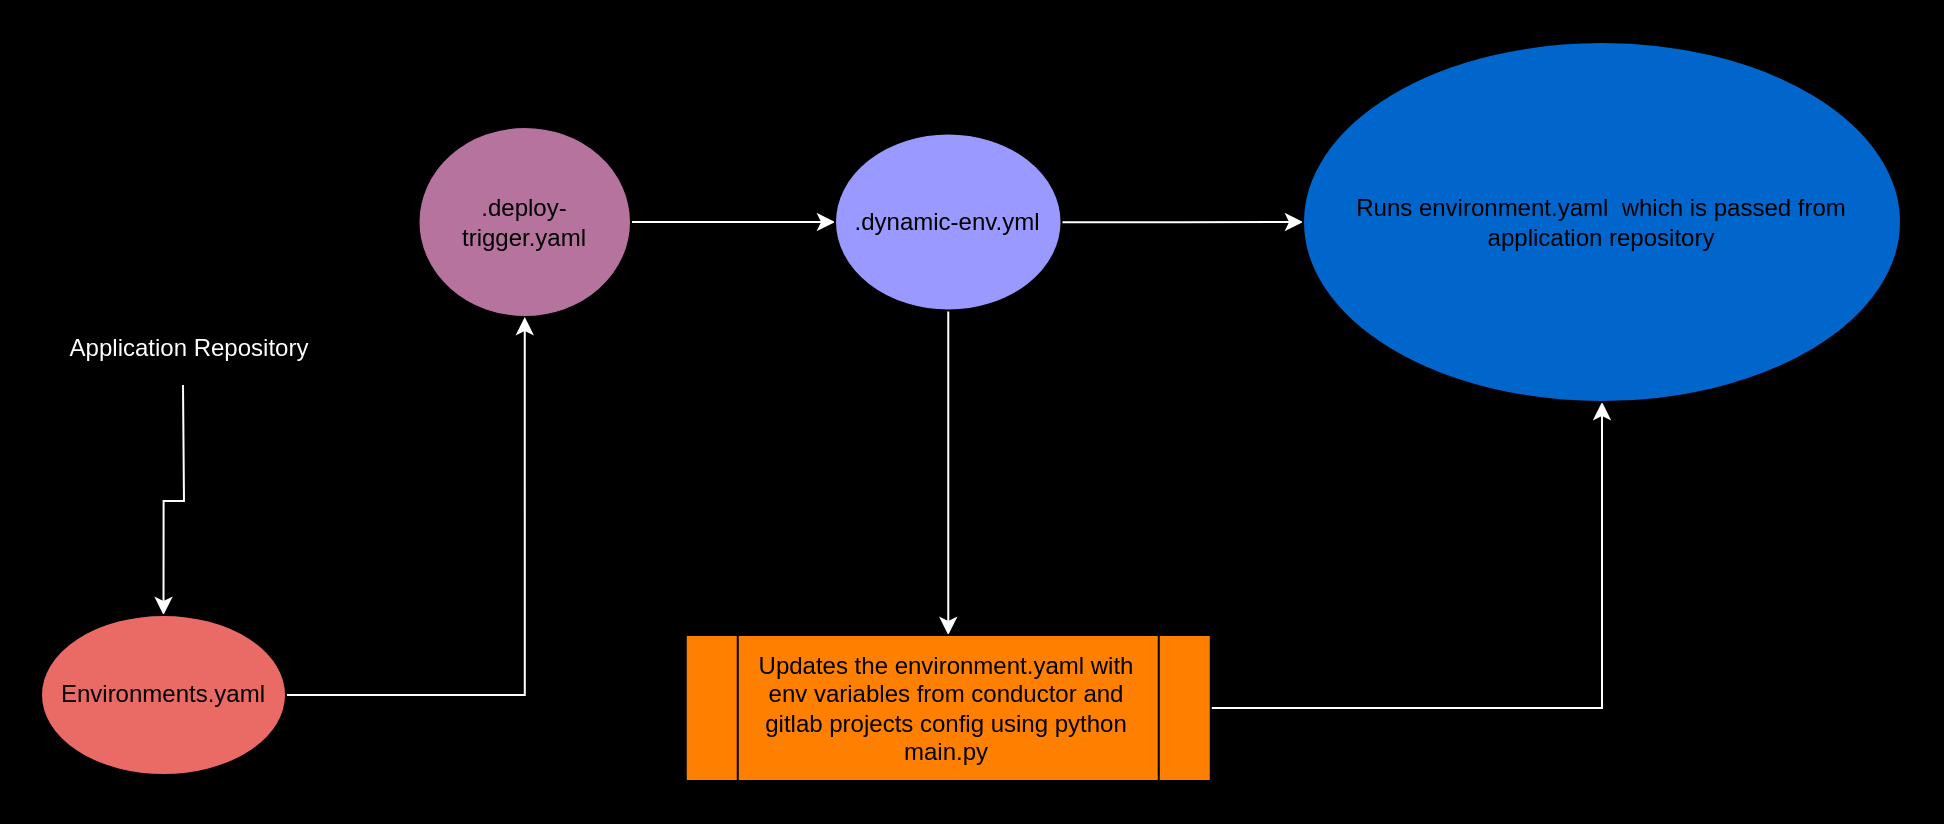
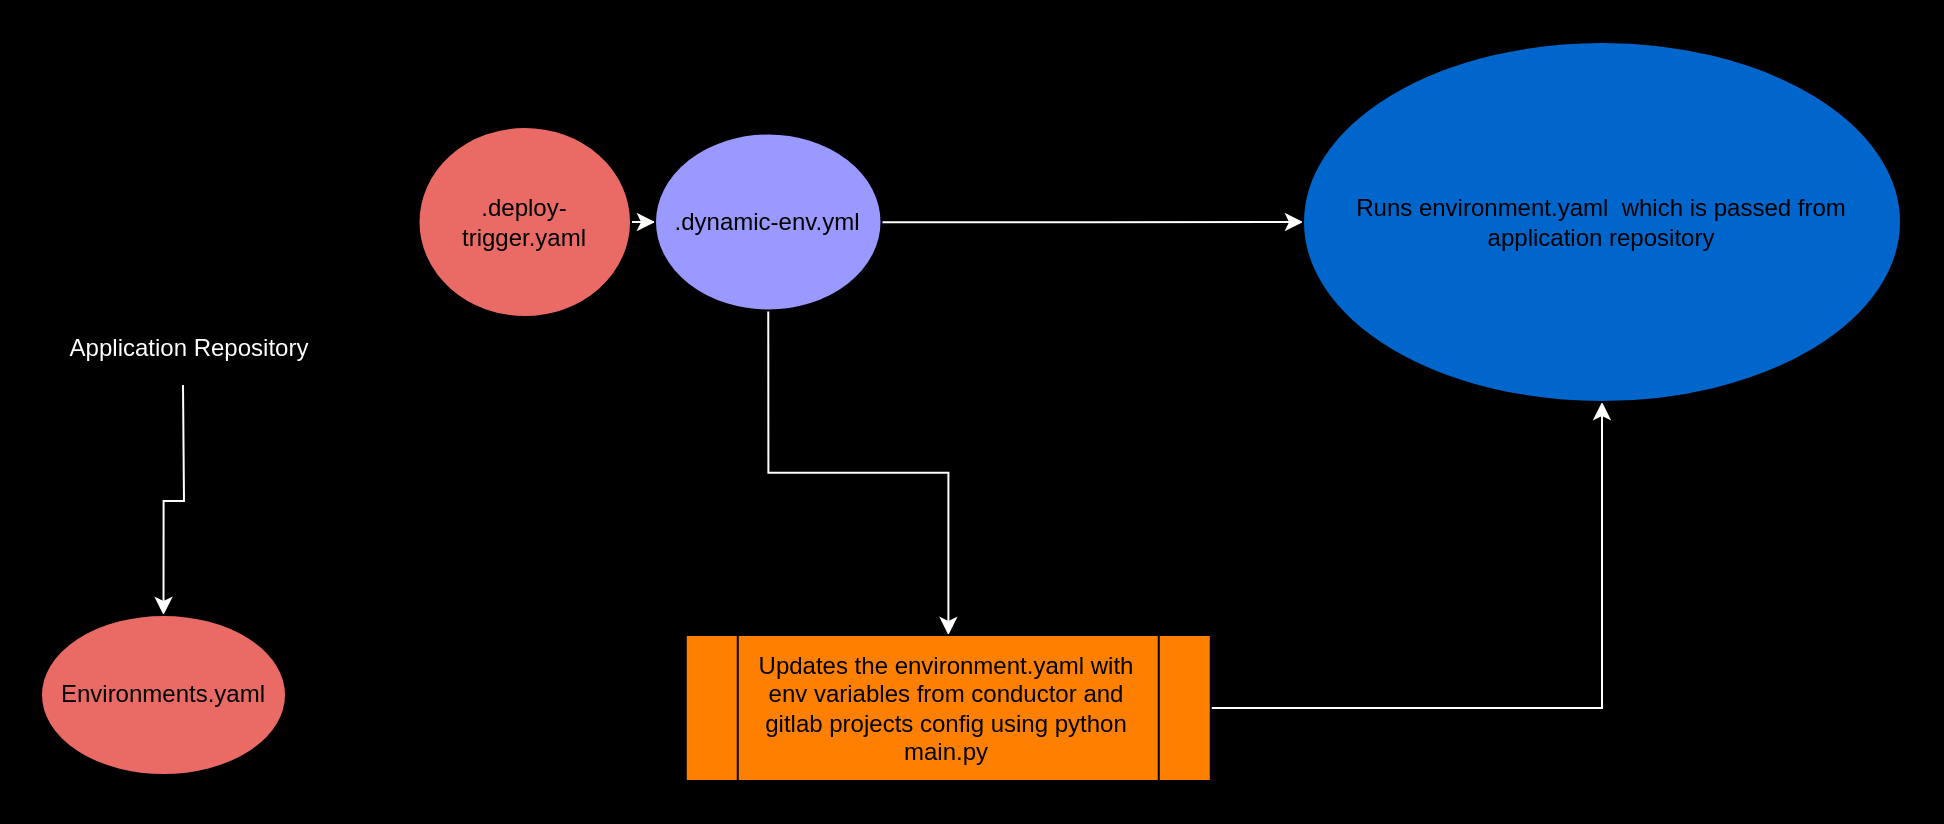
- <mxCell id="3" value=".deploy-trigger.yaml" style="ellipse;whiteSpace=wrap;html=1;fillColor=#B5739D;" parent="1" vertex="1"><mxGeometry x="208.75" y="63" width="106.25" height="95" as="geometry" /></mxCell>
+ <mxCell id="3" value=".deploy-trigger.yaml" style="ellipse;whiteSpace=wrap;html=1;fillColor=#ea6b66;" parent="1" vertex="1"><mxGeometry x="208.75" y="63" width="106.25" height="95" as="geometry" /></mxCell>
- <mxCell id="8" value=".dynamic-env.yml" style="ellipse;whiteSpace=wrap;html=1;fillColor=#9999FF;" parent="1" vertex="1"><mxGeometry x="417" y="66.25" width="113.25" height="88.5" as="geometry" /></mxCell>
+ <mxCell id="8" value=".dynamic-env.yml" style="ellipse;whiteSpace=wrap;html=1;fillColor=#9999FF;" parent="1" vertex="1"><mxGeometry x="327" y="66.25" width="113.25" height="88.5" as="geometry" /></mxCell>
- <mxCell id="9" style="edgeStyle=orthogonalEdgeStyle;rounded=0;orthogonalLoop=1;jettySize=auto;html=1;entryX=0.5;entryY=1;entryDx=0;entryDy=0;strokeColor=#FFFFFF;" parent="1" source="10" target="3" edge="1"><mxGeometry relative="1" as="geometry" /></mxCell>
